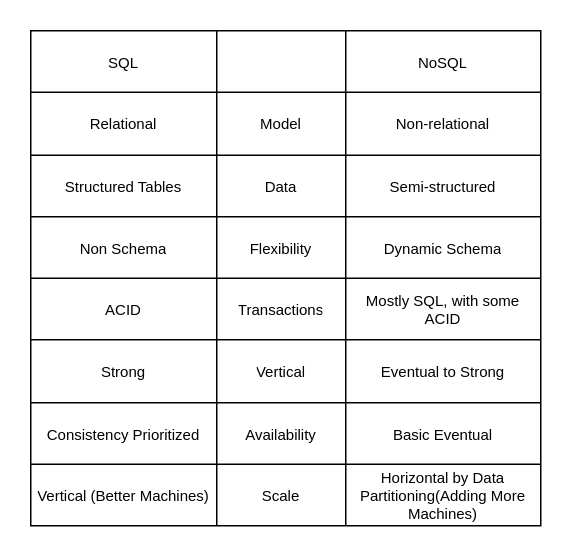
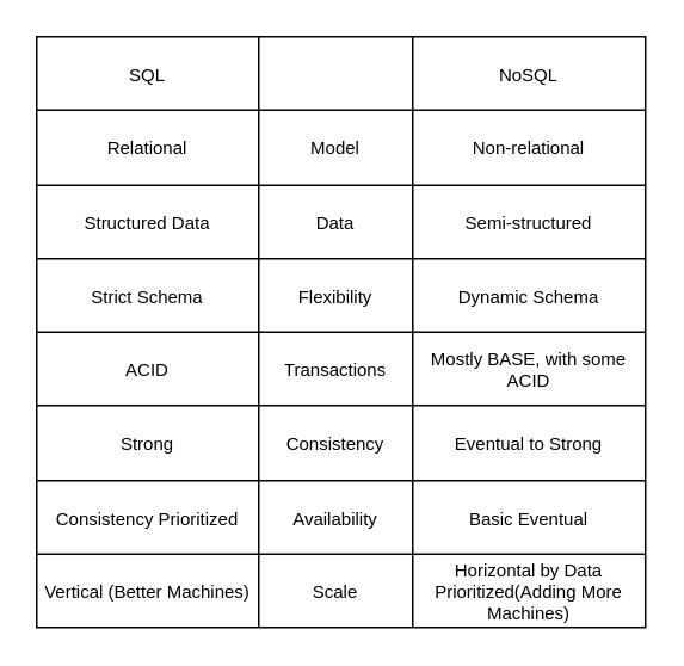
- <mxCell id="12" value="Structured Tables" style="shape=partialRectangle;html=1;whiteSpace=wrap;connectable=0;fillColor=none;top=0;left=0;bottom=0;right=0;overflow=hidden;fontSize=10;" parent="11" vertex="1"><mxGeometry width="124" height="41" as="geometry"><mxRectangle width="124" height="41" as="alternateBounds" /></mxGeometry></mxCell>
+ <mxCell id="12" value="Structured Data" style="shape=partialRectangle;html=1;whiteSpace=wrap;connectable=0;fillColor=none;top=0;left=0;bottom=0;right=0;overflow=hidden;fontSize=10;" parent="11" vertex="1"><mxGeometry width="124" height="41" as="geometry"><mxRectangle width="124" height="41" as="alternateBounds" /></mxGeometry></mxCell>
- <mxCell id="16" value="Non Schema" style="shape=partialRectangle;html=1;whiteSpace=wrap;connectable=0;fillColor=none;top=0;left=0;bottom=0;right=0;overflow=hidden;fontSize=10;" parent="15" vertex="1"><mxGeometry width="124" height="41" as="geometry"><mxRectangle width="124" height="41" as="alternateBounds" /></mxGeometry></mxCell>
+ <mxCell id="16" value="Strict Schema" style="shape=partialRectangle;html=1;whiteSpace=wrap;connectable=0;fillColor=none;top=0;left=0;bottom=0;right=0;overflow=hidden;fontSize=10;" parent="15" vertex="1"><mxGeometry width="124" height="41" as="geometry"><mxRectangle width="124" height="41" as="alternateBounds" /></mxGeometry></mxCell>
- <mxCell id="22" value="Mostly SQL, with some ACID" style="shape=partialRectangle;html=1;whiteSpace=wrap;connectable=0;fillColor=none;top=0;left=0;bottom=0;right=0;overflow=hidden;pointerEvents=1;fontSize=10;" parent="19" vertex="1"><mxGeometry x="210" width="130" height="41" as="geometry"><mxRectangle width="130" height="41" as="alternateBounds" /></mxGeometry></mxCell>
+ <mxCell id="22" value="Mostly BASE, with some ACID" style="shape=partialRectangle;html=1;whiteSpace=wrap;connectable=0;fillColor=none;top=0;left=0;bottom=0;right=0;overflow=hidden;pointerEvents=1;fontSize=10;" parent="19" vertex="1"><mxGeometry x="210" width="130" height="41" as="geometry"><mxRectangle width="130" height="41" as="alternateBounds" /></mxGeometry></mxCell>
- <mxCell id="25" value="Vertical" style="shape=partialRectangle;html=1;whiteSpace=wrap;connectable=0;fillColor=none;top=0;left=0;bottom=0;right=0;overflow=hidden;fontSize=10;" parent="23" vertex="1"><mxGeometry x="124" width="86" height="42" as="geometry"><mxRectangle width="86" height="42" as="alternateBounds" /></mxGeometry></mxCell>
+ <mxCell id="25" value="Consistency" style="shape=partialRectangle;html=1;whiteSpace=wrap;connectable=0;fillColor=none;top=0;left=0;bottom=0;right=0;overflow=hidden;fontSize=10;" parent="23" vertex="1"><mxGeometry x="124" width="86" height="42" as="geometry"><mxRectangle width="86" height="42" as="alternateBounds" /></mxGeometry></mxCell>
- <mxCell id="34" value="&lt;font style=&quot;font-size: 10px;&quot;&gt;Horizontal by Data Partitioning(Adding More Machines)&lt;/font&gt;" style="shape=partialRectangle;html=1;whiteSpace=wrap;connectable=0;fillColor=none;top=0;left=0;bottom=0;right=0;overflow=hidden;pointerEvents=1;fontSize=10;" parent="31" vertex="1"><mxGeometry x="210" width="130" height="41" as="geometry"><mxRectangle width="130" height="41" as="alternateBounds" /></mxGeometry></mxCell>
+ <mxCell id="34" value="&lt;font style=&quot;font-size: 10px;&quot;&gt;Horizontal by Data Prioritized(Adding More Machines)&lt;/font&gt;" style="shape=partialRectangle;html=1;whiteSpace=wrap;connectable=0;fillColor=none;top=0;left=0;bottom=0;right=0;overflow=hidden;pointerEvents=1;fontSize=10;" parent="31" vertex="1"><mxGeometry x="210" width="130" height="41" as="geometry"><mxRectangle width="130" height="41" as="alternateBounds" /></mxGeometry></mxCell>
